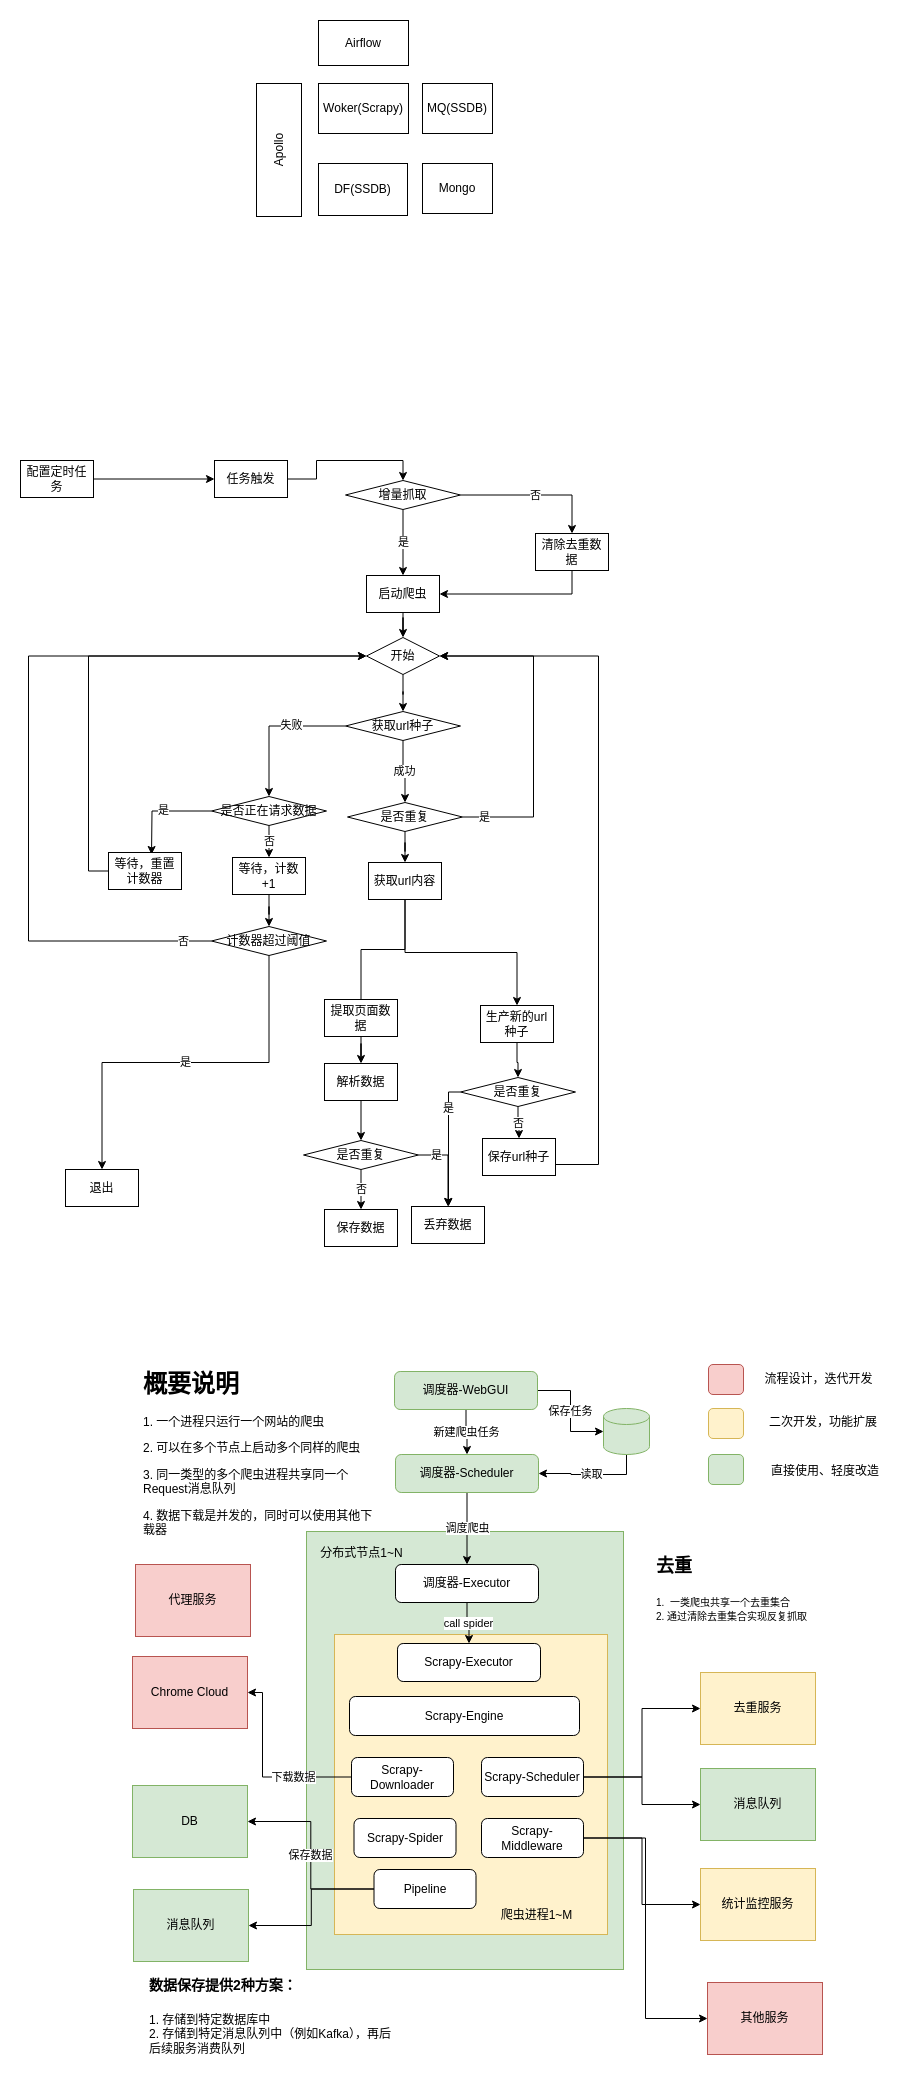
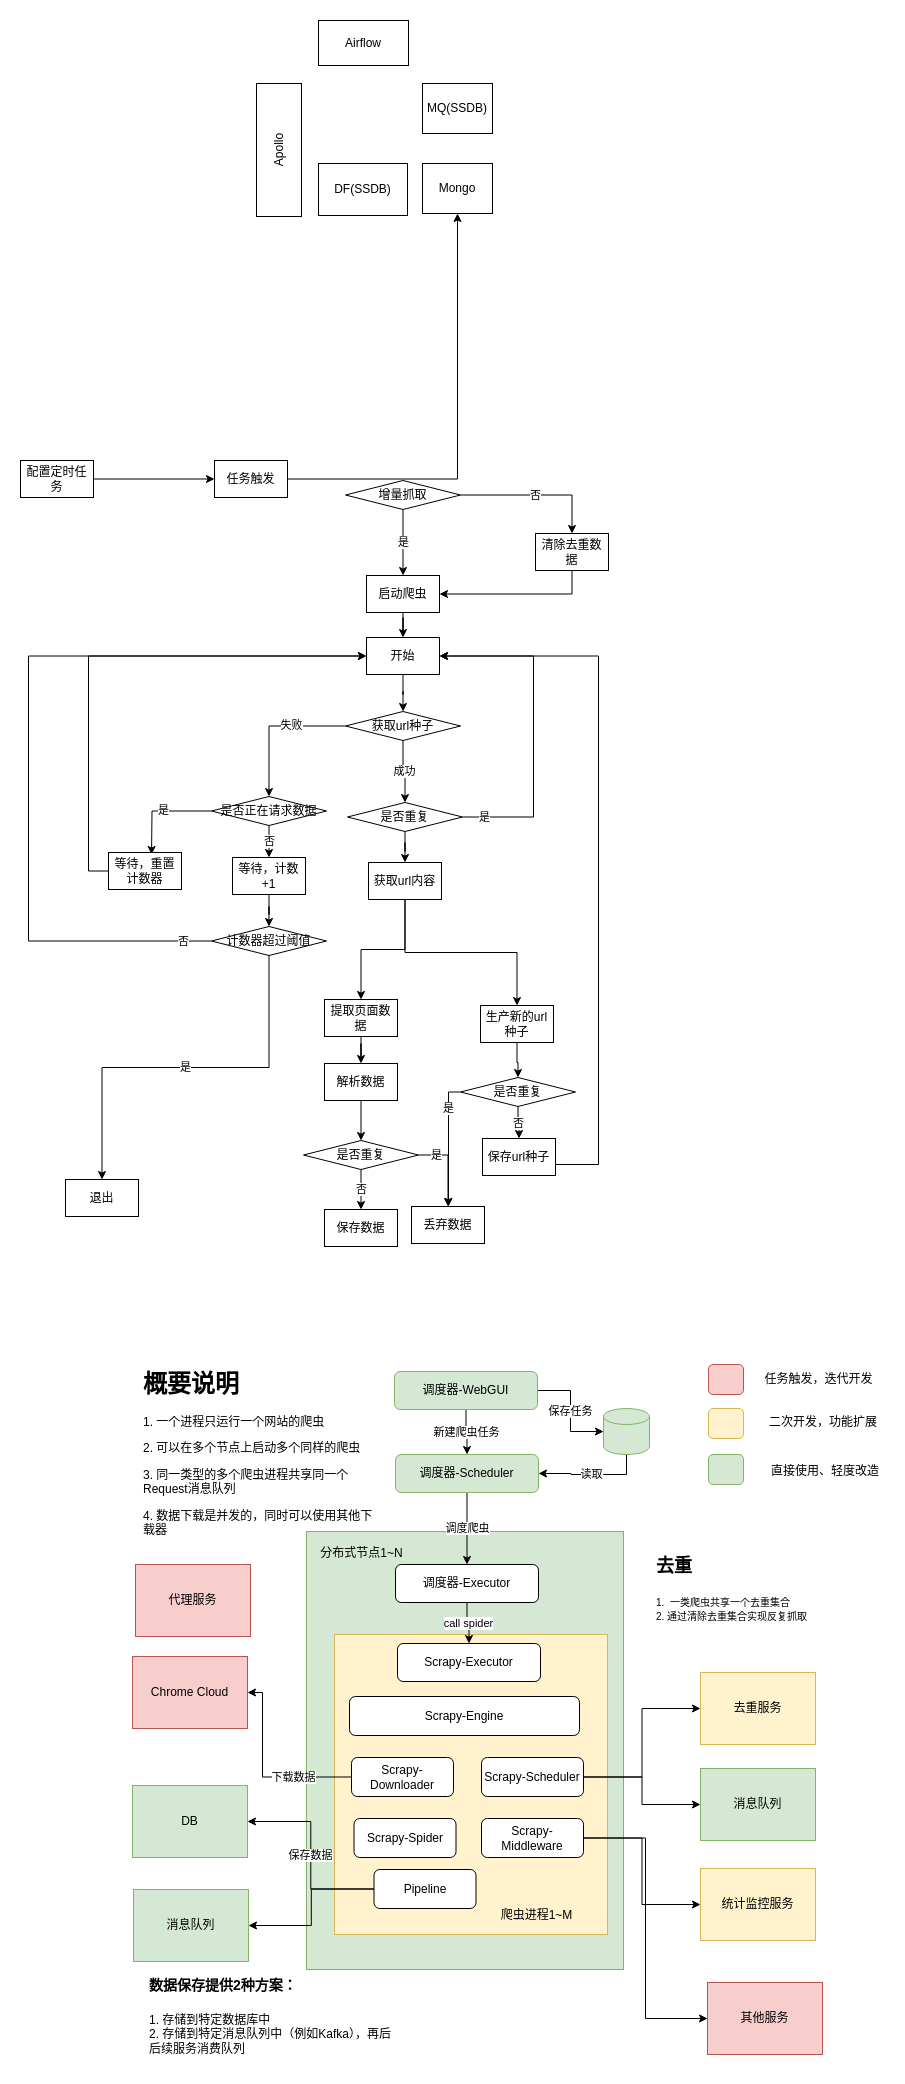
- <mxCell id="5" value="Woker(Scrapy)" style="rounded=0;whiteSpace=wrap;html=1;" parent="1" vertex="1"><mxGeometry x="318" y="83" width="90" height="50" as="geometry" /></mxCell>
- <mxCell id="12" style="edgeStyle=orthogonalEdgeStyle;rounded=0;orthogonalLoop=1;jettySize=auto;html=1;exitX=1;exitY=0.5;exitDx=0;exitDy=0;entryX=0.5;entryY=0;entryDx=0;entryDy=0;" edge="1" parent="1" source="13" target="16"><mxGeometry relative="1" as="geometry" /></mxCell>
+ <mxCell id="12" style="edgeStyle=orthogonalEdgeStyle;rounded=0;orthogonalLoop=1;jettySize=auto;html=1;exitX=1;exitY=0.5;exitDx=0;exitDy=0;" edge="1" parent="1" source="13" target="8"><mxGeometry relative="1" as="geometry" /></mxCell>
- <mxCell id="49" value="开始" style="rhombus;whiteSpace=wrap;html=1;" vertex="1" parent="1"><mxGeometry x="366" y="637" width="73" height="37" as="geometry" /></mxCell>
+ <mxCell id="49" value="开始" style="rounded=0;whiteSpace=wrap;html=1;" vertex="1" parent="1"><mxGeometry x="366" y="637" width="73" height="37" as="geometry" /></mxCell>
- <mxCell id="25" style="edgeStyle=orthogonalEdgeStyle;rounded=0;orthogonalLoop=1;jettySize=auto;html=1;exitX=0.5;exitY=1;exitDx=0;exitDy=0;endArrow=none;" edge="1" parent="1" source="27" target="29"><mxGeometry relative="1" as="geometry" /></mxCell>
+ <mxCell id="25" style="edgeStyle=orthogonalEdgeStyle;rounded=0;orthogonalLoop=1;jettySize=auto;html=1;exitX=0.5;exitY=1;exitDx=0;exitDy=0;" edge="1" parent="1" source="27" target="29"><mxGeometry relative="1" as="geometry" /></mxCell>
- <mxCell id="50" value="退出" style="rounded=0;whiteSpace=wrap;html=1;" vertex="1" parent="1"><mxGeometry x="65" y="1169" width="73" height="37" as="geometry" /></mxCell>
+ <mxCell id="50" value="退出" style="rounded=0;whiteSpace=wrap;html=1;" vertex="1" parent="1"><mxGeometry x="65" y="1179" width="73" height="37" as="geometry" /></mxCell>
- <mxCell id="92" value="流程设计，迭代开发" style="text;html=1;strokeColor=none;fillColor=none;align=center;verticalAlign=middle;whiteSpace=wrap;rounded=0;" vertex="1" parent="1"><mxGeometry x="762" y="1369" width="113" height="19" as="geometry" /></mxCell>
+ <mxCell id="92" value="任务触发，迭代开发" style="text;html=1;strokeColor=none;fillColor=none;align=center;verticalAlign=middle;whiteSpace=wrap;rounded=0;" vertex="1" parent="1"><mxGeometry x="762" y="1369" width="113" height="19" as="geometry" /></mxCell>
